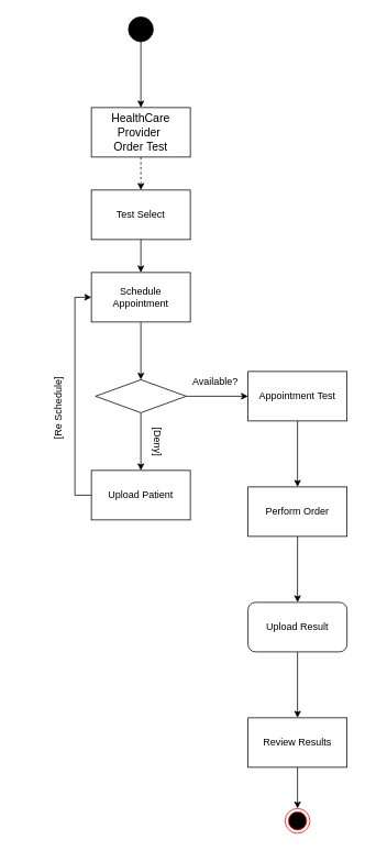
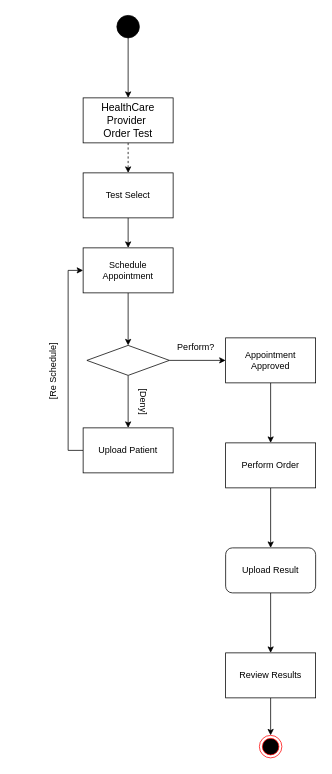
- <mxCell id="15" value="Available?" style="text;html=1;align=center;verticalAlign=middle;resizable=0;points=[];autosize=1;strokeColor=none;fillColor=none;" vertex="1" parent="1"><mxGeometry x="220" y="448" width="80" height="30" as="geometry" /></mxCell>
+ <mxCell id="15" value="Perform?" style="text;html=1;align=center;verticalAlign=middle;resizable=0;points=[];autosize=1;strokeColor=none;fillColor=none;" vertex="1" parent="1"><mxGeometry x="220" y="448" width="80" height="30" as="geometry" /></mxCell>
- <mxCell id="14" value="Appointment Test" style="whiteSpace=wrap;html=1;rounded=0;" vertex="1" parent="1"><mxGeometry x="300" y="450" width="120" height="60" as="geometry" /></mxCell>
+ <mxCell id="14" value="Appointment Approved" style="whiteSpace=wrap;html=1;rounded=0;" vertex="1" parent="1"><mxGeometry x="300" y="450" width="120" height="60" as="geometry" /></mxCell>
